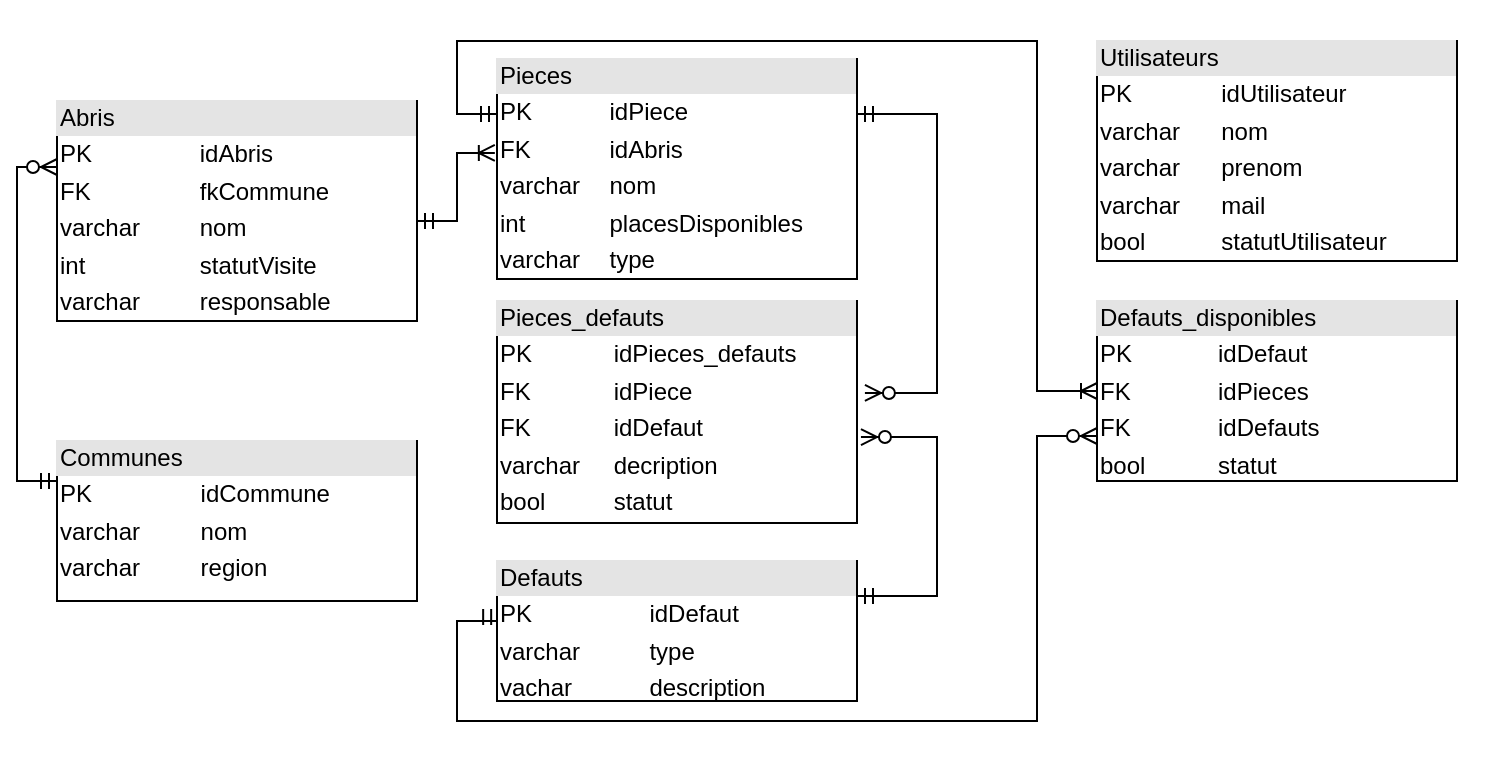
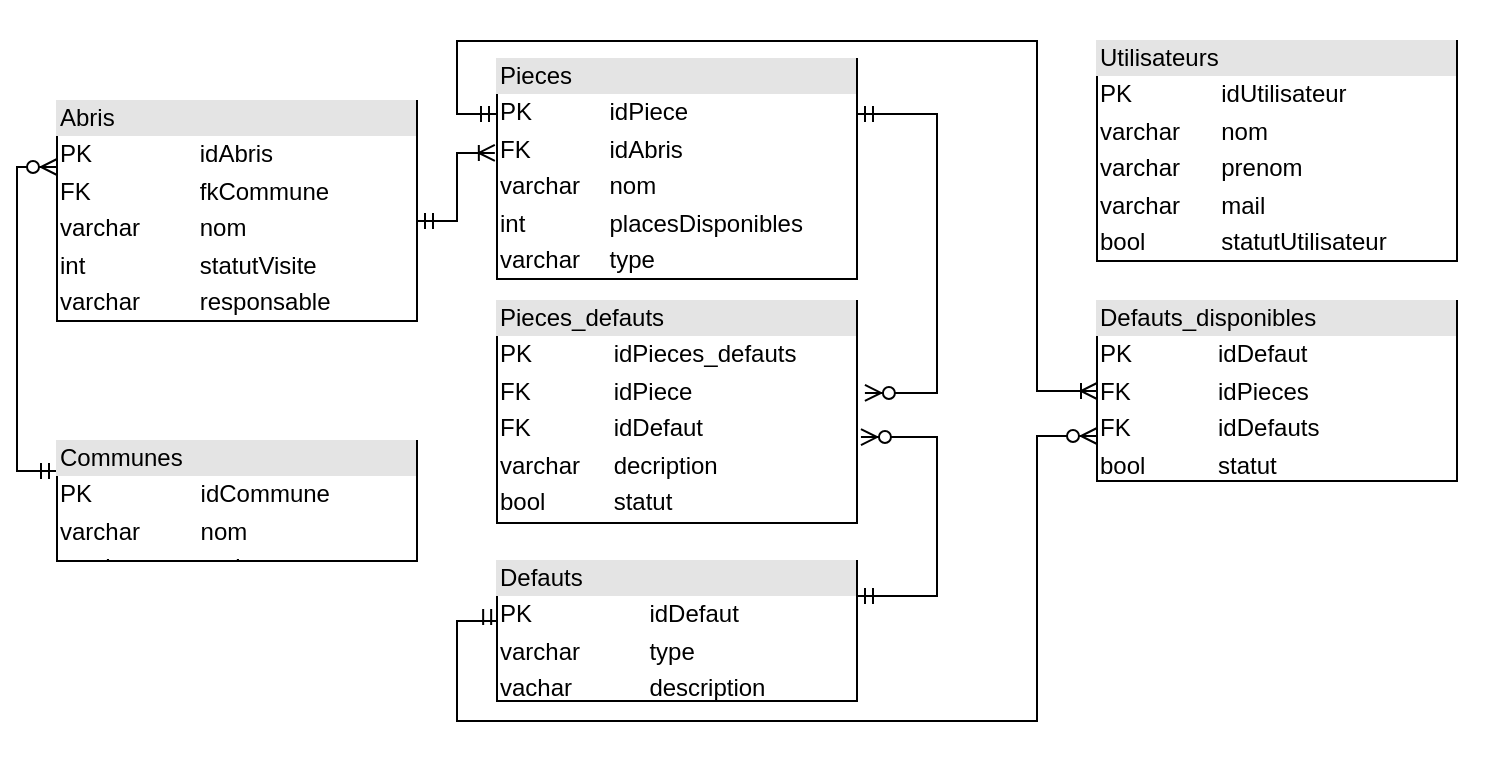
- <mxCell id="4" value="&lt;div style=&quot;box-sizing: border-box ; width: 100% ; background: #e4e4e4 ; padding: 2px&quot;&gt;Communes&lt;/div&gt;&lt;table style=&quot;width: 100% ; font-size: 1em&quot; cellpadding=&quot;2&quot; cellspacing=&quot;0&quot;&gt;&lt;tbody&gt;&lt;tr&gt;&lt;td&gt;PK&lt;/td&gt;&lt;td&gt;idCommune&lt;/td&gt;&lt;/tr&gt;&lt;tr&gt;&lt;td&gt;varchar&lt;/td&gt;&lt;td&gt;nom&lt;/td&gt;&lt;/tr&gt;&lt;tr&gt;&lt;td&gt;varchar&lt;/td&gt;&lt;td&gt;region&lt;/td&gt;&lt;/tr&gt;&lt;/tbody&gt;&lt;/table&gt;" style="verticalAlign=top;align=left;overflow=fill;html=1;" parent="1" vertex="1"><mxGeometry x="20" y="220" width="180" height="80" as="geometry" /></mxCell>
+ <mxCell id="4" value="&lt;div style=&quot;box-sizing: border-box ; width: 100% ; background: #e4e4e4 ; padding: 2px&quot;&gt;Communes&lt;/div&gt;&lt;table style=&quot;width: 100% ; font-size: 1em&quot; cellpadding=&quot;2&quot; cellspacing=&quot;0&quot;&gt;&lt;tbody&gt;&lt;tr&gt;&lt;td&gt;PK&lt;/td&gt;&lt;td&gt;idCommune&lt;/td&gt;&lt;/tr&gt;&lt;tr&gt;&lt;td&gt;varchar&lt;/td&gt;&lt;td&gt;nom&lt;/td&gt;&lt;/tr&gt;&lt;tr&gt;&lt;td&gt;varchar&lt;/td&gt;&lt;td&gt;region&lt;/td&gt;&lt;/tr&gt;&lt;/tbody&gt;&lt;/table&gt;" style="verticalAlign=top;align=left;overflow=fill;html=1;" parent="1" vertex="1"><mxGeometry x="20" y="220" width="180" height="60" as="geometry" /></mxCell>
